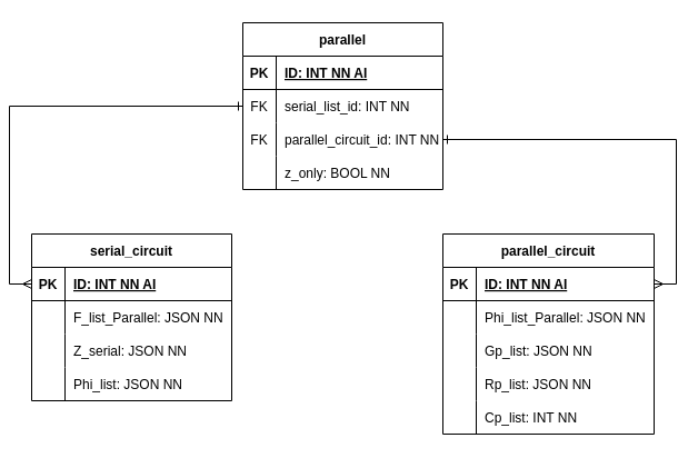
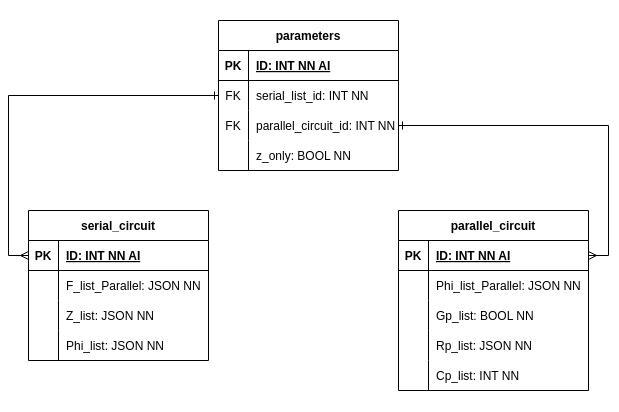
- <mxCell id="2" value="parallel" style="shape=table;startSize=30;container=1;collapsible=1;childLayout=tableLayout;fixedRows=1;rowLines=0;fontStyle=1;align=center;resizeLast=1;" parent="1" vertex="1"><mxGeometry x="210" y="20" width="180" height="150" as="geometry" /></mxCell>
+ <mxCell id="2" value="parameters" style="shape=table;startSize=30;container=1;collapsible=1;childLayout=tableLayout;fixedRows=1;rowLines=0;fontStyle=1;align=center;resizeLast=1;" parent="1" vertex="1"><mxGeometry x="210" y="20" width="180" height="150" as="geometry" /></mxCell>
- <mxCell id="40" value="Z_serial: JSON NN" style="shape=partialRectangle;connectable=0;fillColor=none;top=0;left=0;bottom=0;right=0;align=left;spacingLeft=6;overflow=hidden;" parent="38" vertex="1"><mxGeometry x="30" width="150" height="30" as="geometry"><mxRectangle width="150" height="30" as="alternateBounds" /></mxGeometry></mxCell>
+ <mxCell id="40" value="Z_list: JSON NN" style="shape=partialRectangle;connectable=0;fillColor=none;top=0;left=0;bottom=0;right=0;align=left;spacingLeft=6;overflow=hidden;" parent="38" vertex="1"><mxGeometry x="30" width="150" height="30" as="geometry"><mxRectangle width="150" height="30" as="alternateBounds" /></mxGeometry></mxCell>
- <mxCell id="24" value="Gp_list: JSON NN" style="shape=partialRectangle;connectable=0;fillColor=none;top=0;left=0;bottom=0;right=0;align=left;spacingLeft=6;overflow=hidden;" parent="22" vertex="1"><mxGeometry x="30" width="160" height="30" as="geometry"><mxRectangle width="160" height="30" as="alternateBounds" /></mxGeometry></mxCell>
+ <mxCell id="24" value="Gp_list: BOOL NN" style="shape=partialRectangle;connectable=0;fillColor=none;top=0;left=0;bottom=0;right=0;align=left;spacingLeft=6;overflow=hidden;" parent="22" vertex="1"><mxGeometry x="30" width="160" height="30" as="geometry"><mxRectangle width="160" height="30" as="alternateBounds" /></mxGeometry></mxCell>
